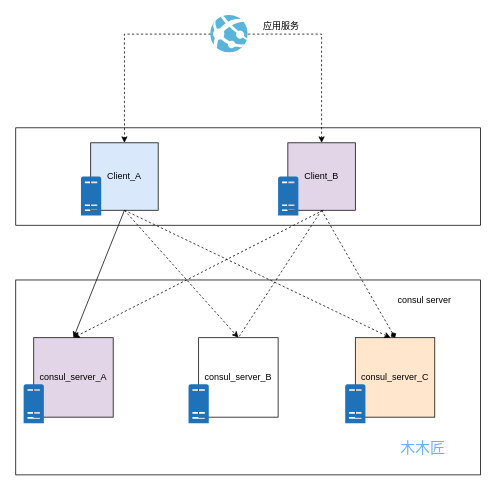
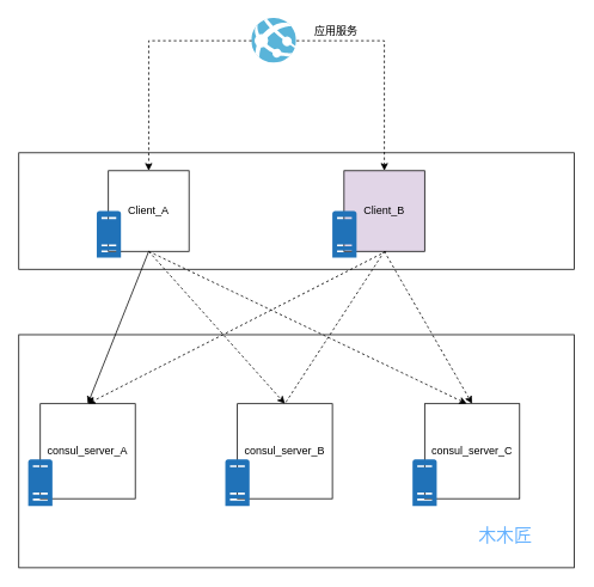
- <mxCell id="5" value="Client_A" style="whiteSpace=wrap;html=1;aspect=fixed;fillColor=#dae8fc;" vertex="1" parent="1"><mxGeometry x="120" y="190" width="90" height="90" as="geometry" /></mxCell>
+ <mxCell id="5" value="Client_A" style="whiteSpace=wrap;html=1;aspect=fixed;" vertex="1" parent="1"><mxGeometry x="120" y="190" width="90" height="90" as="geometry" /></mxCell>
- <mxCell id="16" value="consul server" style="text;html=1;resizable=0;autosize=1;align=center;verticalAlign=middle;points=[];fillColor=none;strokeColor=none;rounded=0;" vertex="1" parent="1"><mxGeometry x="520" y="390" width="90" height="20" as="geometry" /></mxCell>
- <mxCell id="24" value="" style="endArrow=diamond;html=1;dashed=1;exitX=0.5;exitY=1;exitDx=0;exitDy=0;entryX=0.5;entryY=0;entryDx=0;entryDy=0;" edge="1" parent="1" source="7" target="11"><mxGeometry width="50" height="50" relative="1" as="geometry"><mxPoint x="630" y="350" as="sourcePoint" /><mxPoint x="680" y="300" as="targetPoint" /></mxGeometry></mxCell>
+ <mxCell id="24" value="" style="endArrow=classic;html=1;dashed=1;exitX=0.5;exitY=1;exitDx=0;exitDy=0;entryX=0.5;entryY=0;entryDx=0;entryDy=0;" edge="1" parent="1" source="7" target="11"><mxGeometry width="50" height="50" relative="1" as="geometry"><mxPoint x="630" y="350" as="sourcePoint" /><mxPoint x="680" y="300" as="targetPoint" /></mxGeometry></mxCell>
- <mxCell id="9" value="consul_server_A" style="whiteSpace=wrap;html=1;aspect=fixed;fillColor=#e1d5e7;" vertex="1" parent="1"><mxGeometry x="44" y="450" width="106" height="106" as="geometry" /></mxCell>
+ <mxCell id="9" value="consul_server_A" style="whiteSpace=wrap;html=1;aspect=fixed;" vertex="1" parent="1"><mxGeometry x="44" y="450" width="106" height="106" as="geometry" /></mxCell>
- <mxCell id="11" value="consul_server_C" style="whiteSpace=wrap;html=1;aspect=fixed;fillColor=#ffe6cc;" vertex="1" parent="1"><mxGeometry x="473" y="450" width="106" height="106" as="geometry" /></mxCell>
+ <mxCell id="11" value="consul_server_C" style="whiteSpace=wrap;html=1;aspect=fixed;" vertex="1" parent="1"><mxGeometry x="473" y="450" width="106" height="106" as="geometry" /></mxCell>
